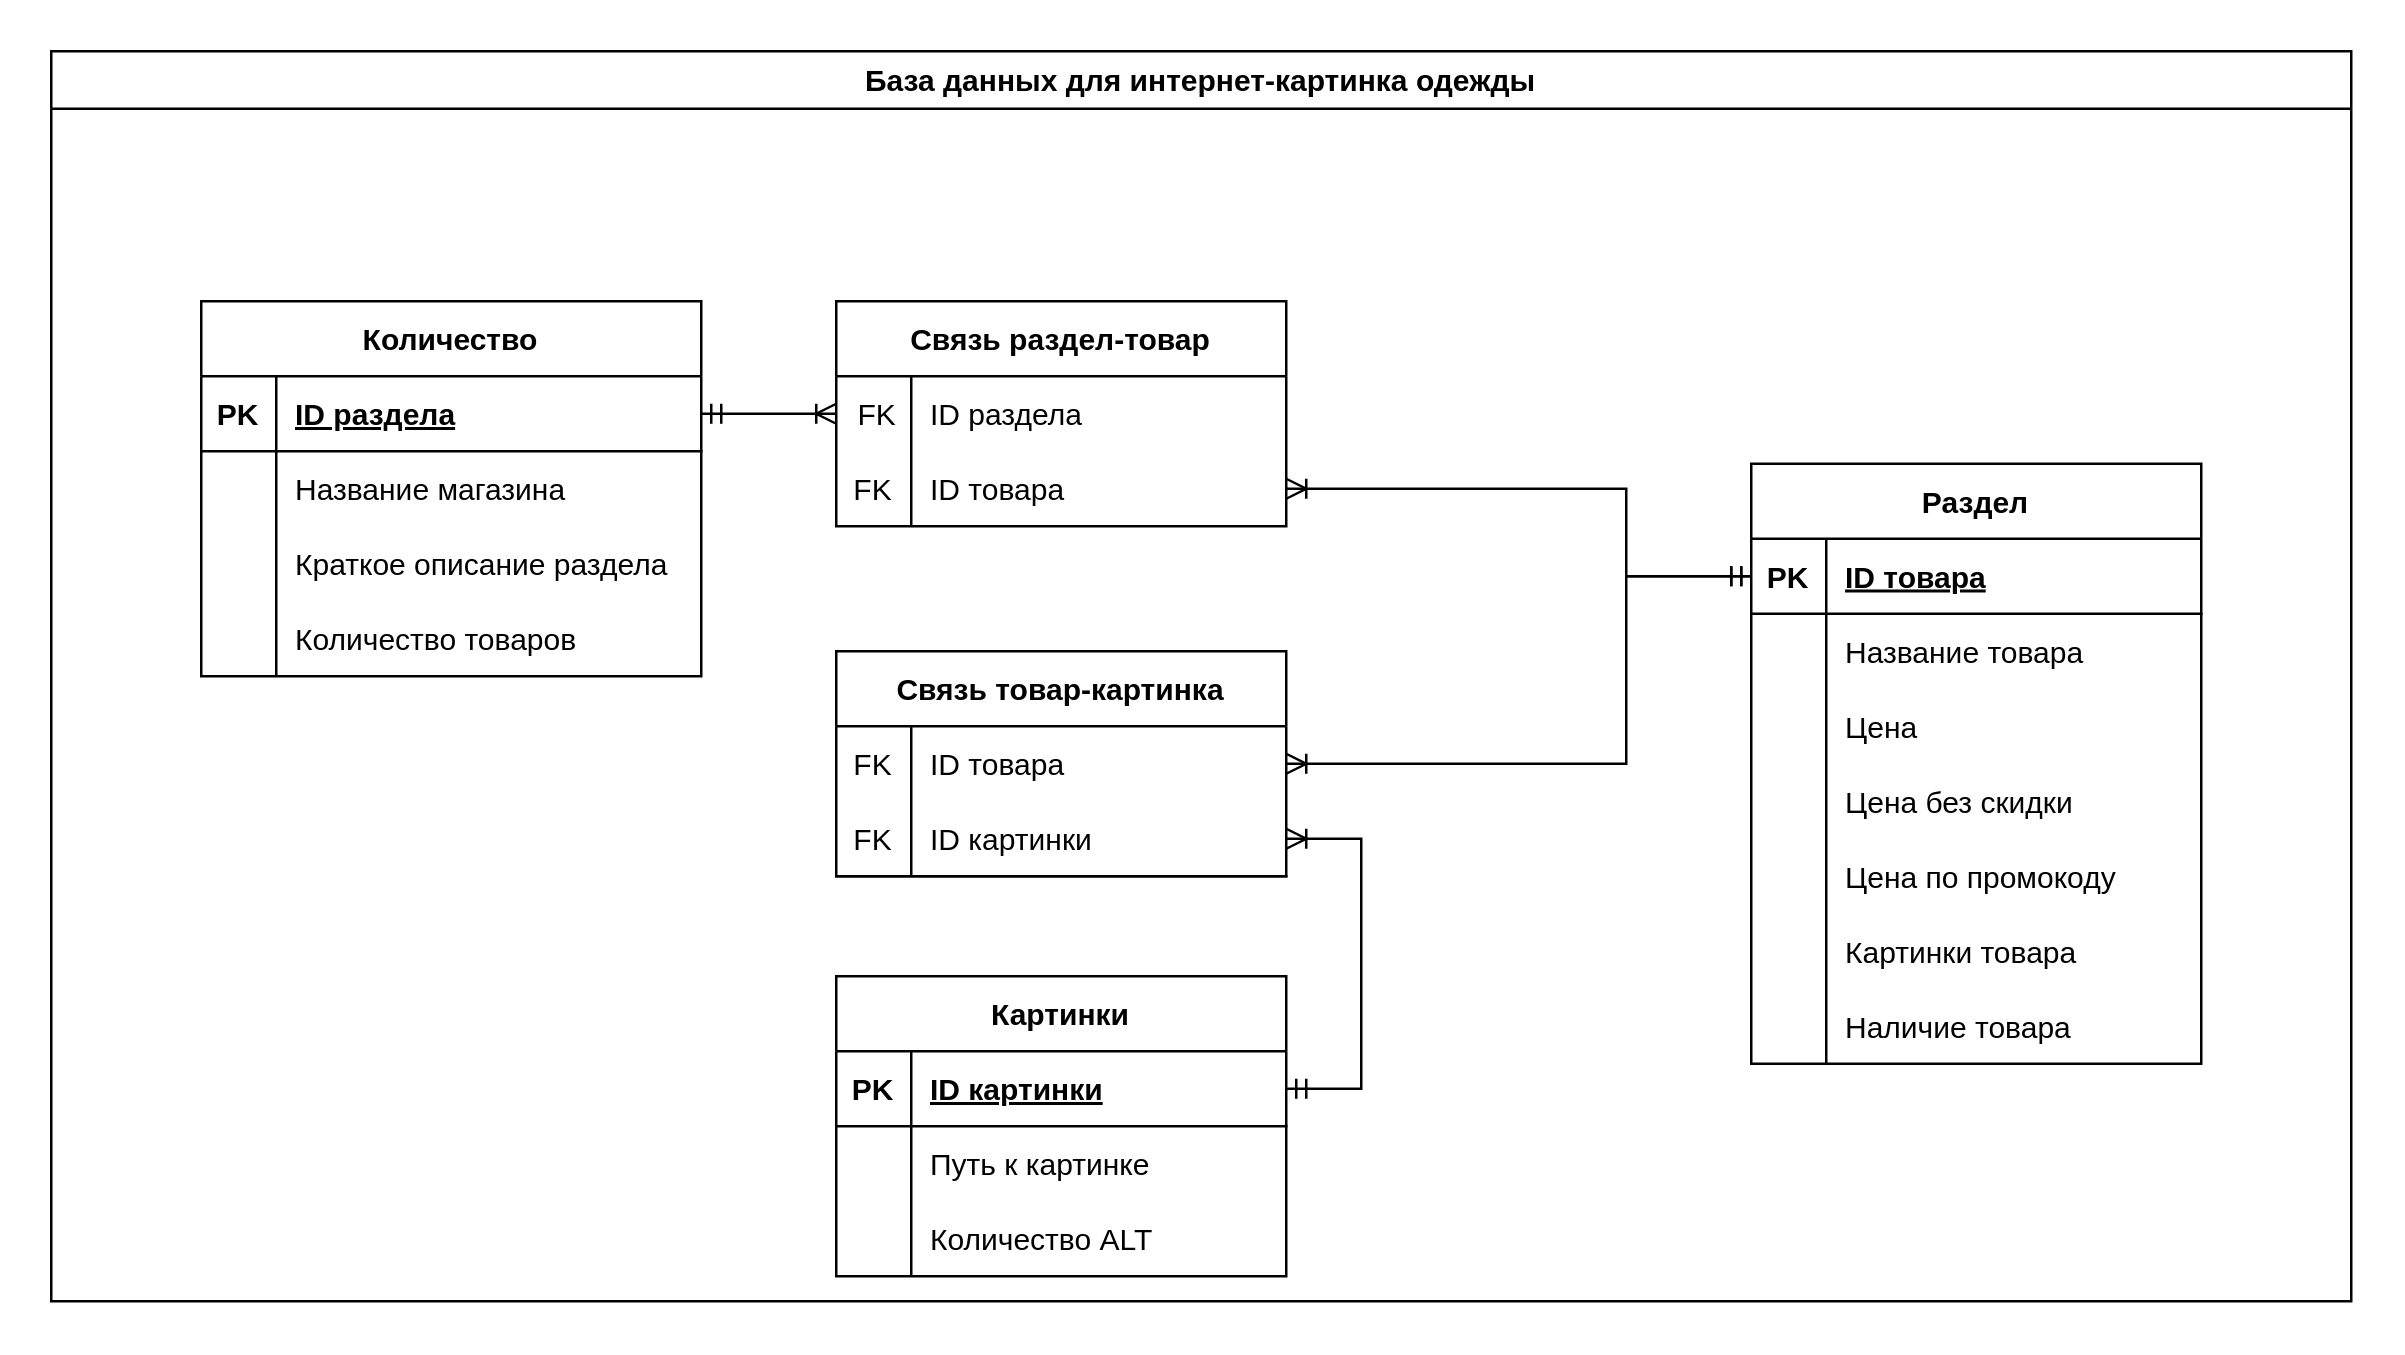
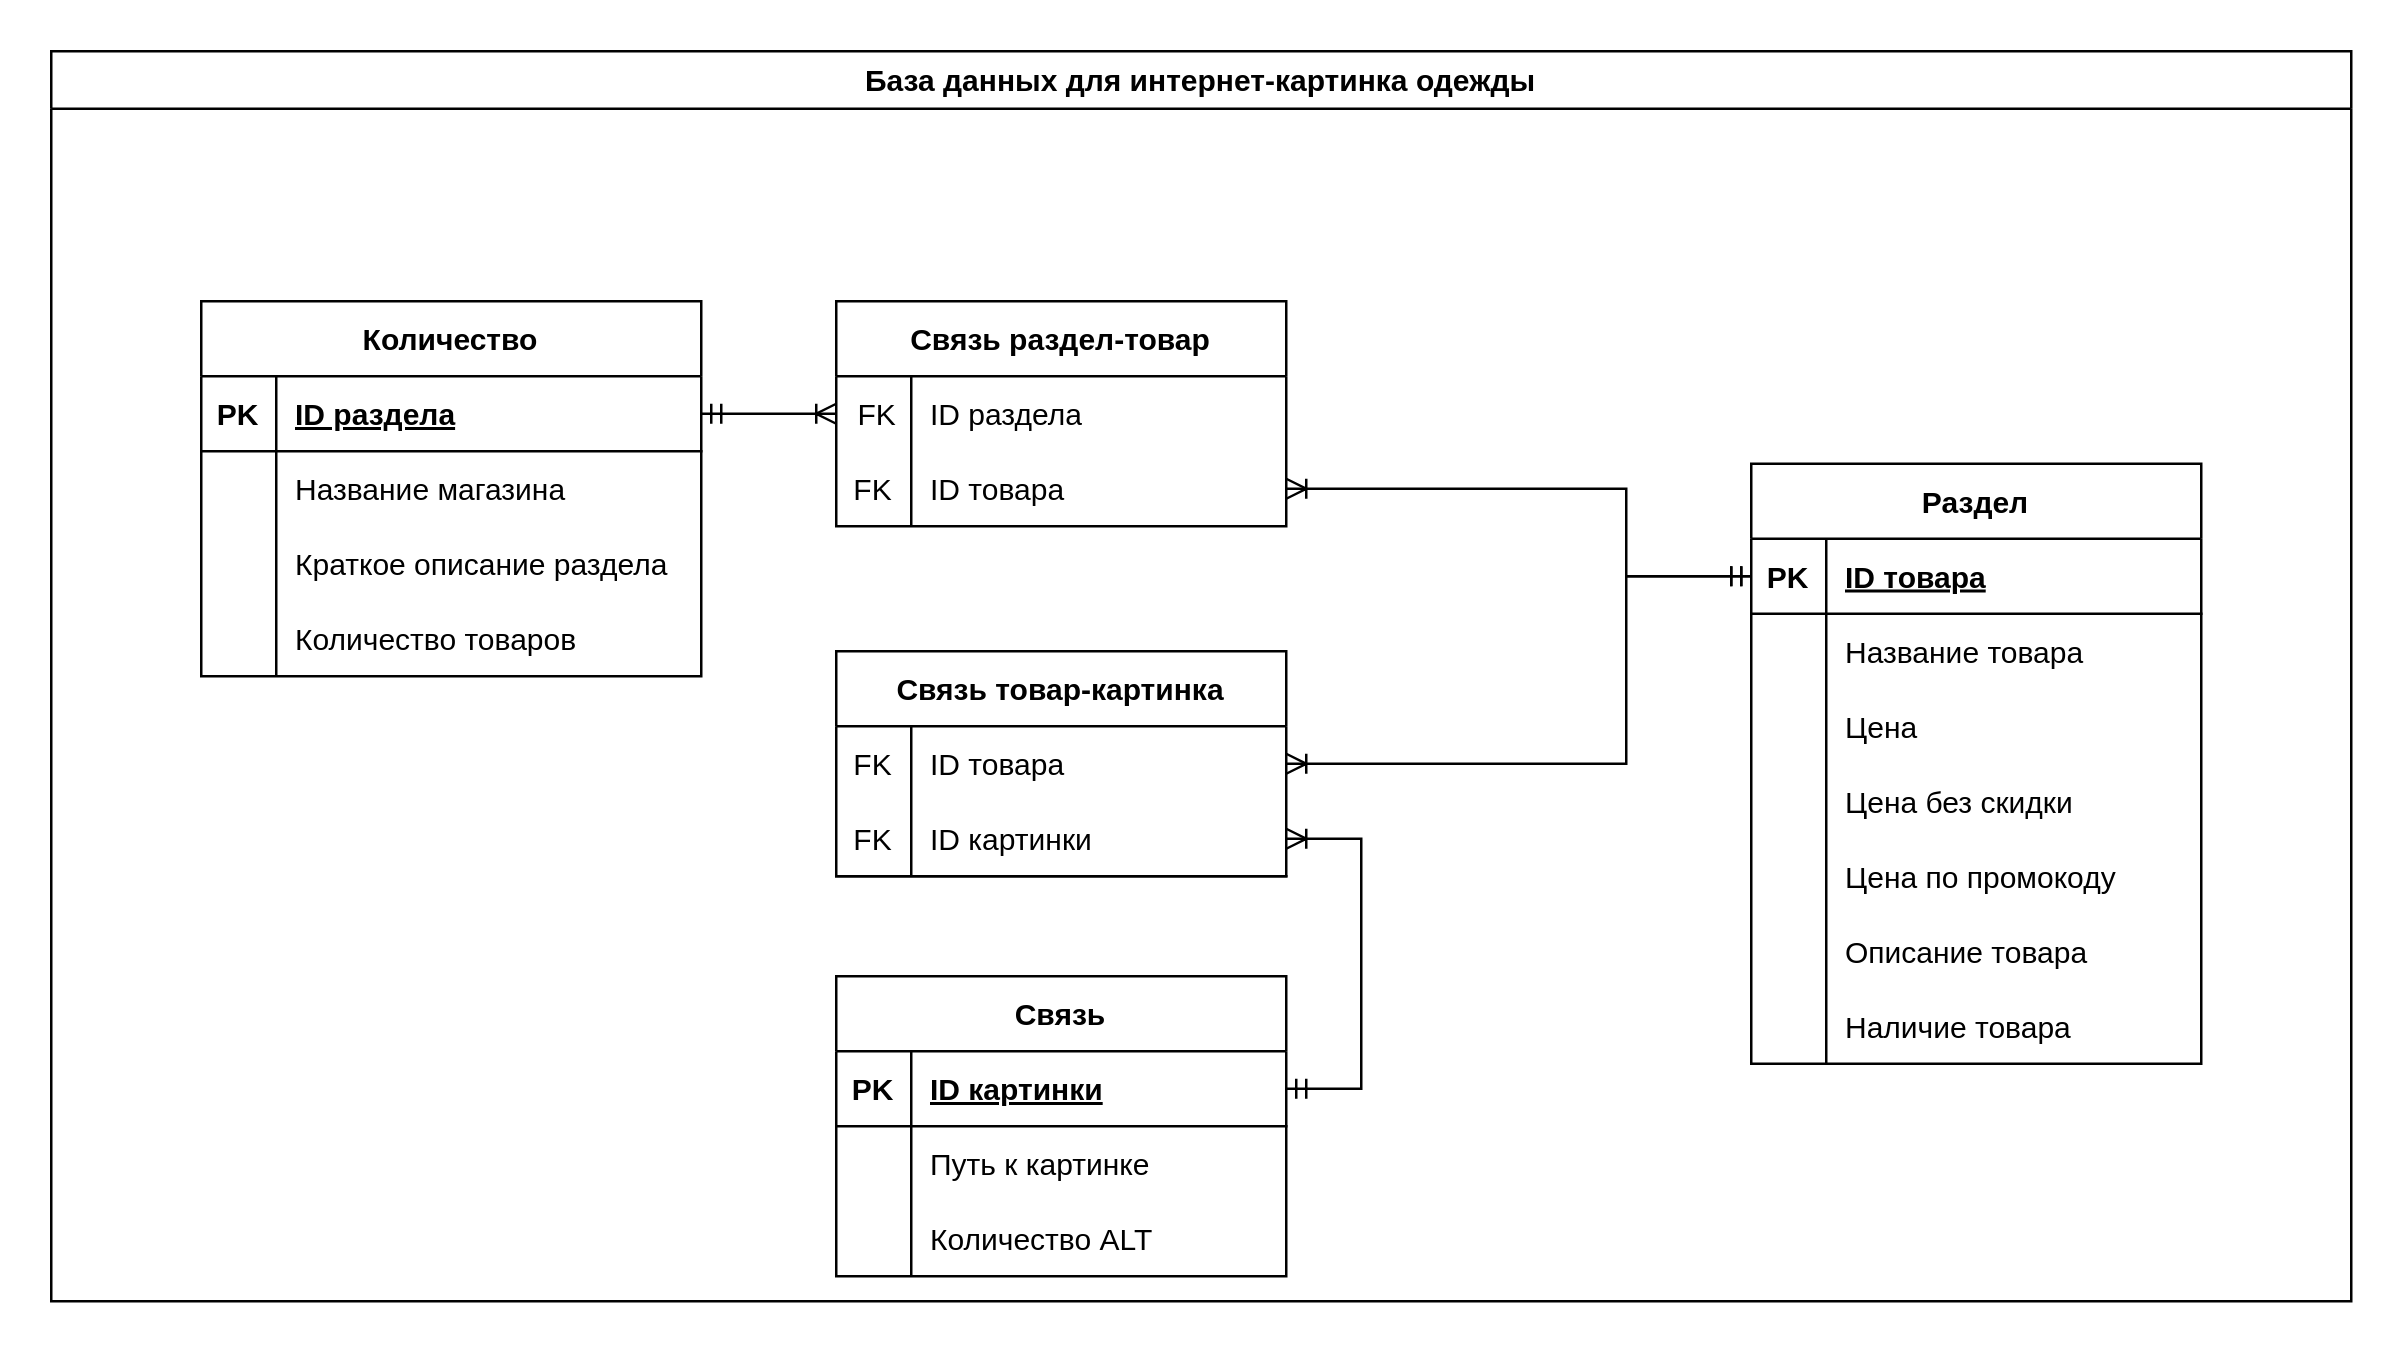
- <mxCell id="34" value="Картинки товара" style="shape=partialRectangle;connectable=0;fillColor=none;top=0;left=0;bottom=0;right=0;align=left;spacingLeft=6;overflow=hidden;" vertex="1" parent="32"><mxGeometry x="30" width="150" height="30" as="geometry"><mxRectangle width="150" height="30" as="alternateBounds" /></mxGeometry></mxCell>
+ <mxCell id="34" value="Описание товара" style="shape=partialRectangle;connectable=0;fillColor=none;top=0;left=0;bottom=0;right=0;align=left;spacingLeft=6;overflow=hidden;" vertex="1" parent="32"><mxGeometry x="30" width="150" height="30" as="geometry"><mxRectangle width="150" height="30" as="alternateBounds" /></mxGeometry></mxCell>
- <mxCell id="46" value="Картинки" style="shape=table;startSize=30;container=1;collapsible=1;childLayout=tableLayout;fixedRows=1;rowLines=0;fontStyle=1;align=center;resizeLast=1;strokeColor=default;" parent="2" vertex="1"><mxGeometry x="314" y="370" width="180" height="120" as="geometry" /></mxCell>
+ <mxCell id="46" value="Связь" style="shape=table;startSize=30;container=1;collapsible=1;childLayout=tableLayout;fixedRows=1;rowLines=0;fontStyle=1;align=center;resizeLast=1;strokeColor=default;" parent="2" vertex="1"><mxGeometry x="314" y="370" width="180" height="120" as="geometry" /></mxCell>
